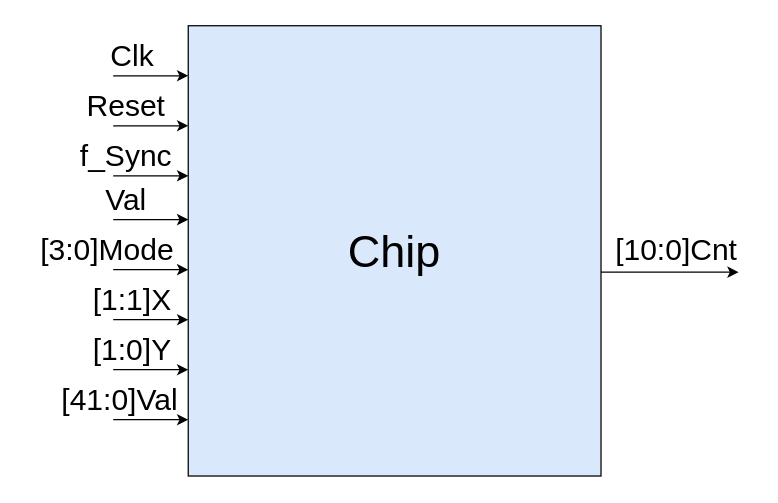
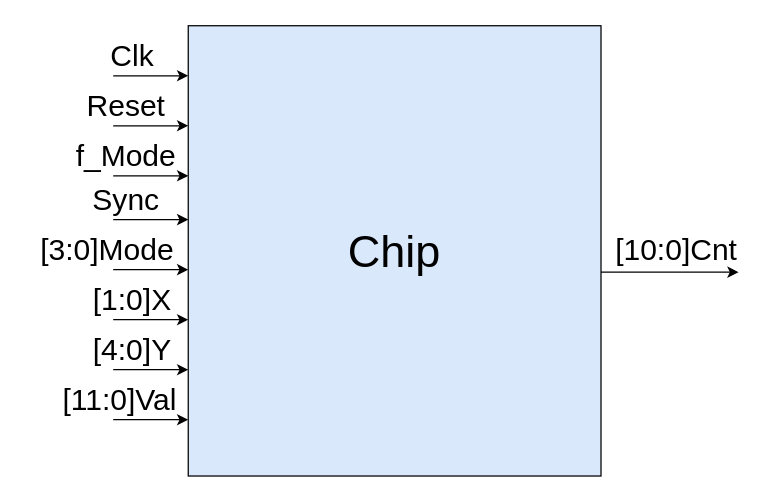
- <mxCell id="8" value="&lt;font style=&quot;font-size: 24px;&quot;&gt;f_Sync&lt;/font&gt;" style="text;html=1;align=center;verticalAlign=middle;resizable=0;points=[];autosize=1;strokeColor=none;fillColor=none;" vertex="1" parent="1"><mxGeometry x="50" y="105" width="100" height="40" as="geometry" /></mxCell>
+ <mxCell id="8" value="&lt;font style=&quot;font-size: 24px;&quot;&gt;f_Mode&lt;/font&gt;" style="text;html=1;align=center;verticalAlign=middle;resizable=0;points=[];autosize=1;strokeColor=none;fillColor=none;" vertex="1" parent="1"><mxGeometry x="50" y="105" width="100" height="40" as="geometry" /></mxCell>
- <mxCell id="10" value="&lt;font style=&quot;font-size: 24px;&quot;&gt;Val&lt;/font&gt;" style="text;html=1;align=center;verticalAlign=middle;resizable=0;points=[];autosize=1;strokeColor=none;fillColor=none;" vertex="1" parent="1"><mxGeometry x="60" y="140" width="80" height="40" as="geometry" /></mxCell>
+ <mxCell id="10" value="&lt;font style=&quot;font-size: 24px;&quot;&gt;Sync&lt;/font&gt;" style="text;html=1;align=center;verticalAlign=middle;resizable=0;points=[];autosize=1;strokeColor=none;fillColor=none;" vertex="1" parent="1"><mxGeometry x="60" y="140" width="80" height="40" as="geometry" /></mxCell>
- <mxCell id="14" value="&lt;font style=&quot;font-size: 24px;&quot;&gt;[1:1]X&lt;/font&gt;" style="text;html=1;align=center;verticalAlign=middle;resizable=0;points=[];autosize=1;strokeColor=none;fillColor=none;" vertex="1" parent="1"><mxGeometry x="60" y="220" width="90" height="40" as="geometry" /></mxCell>
+ <mxCell id="14" value="&lt;font style=&quot;font-size: 24px;&quot;&gt;[1:0]X&lt;/font&gt;" style="text;html=1;align=center;verticalAlign=middle;resizable=0;points=[];autosize=1;strokeColor=none;fillColor=none;" vertex="1" parent="1"><mxGeometry x="60" y="220" width="90" height="40" as="geometry" /></mxCell>
- <mxCell id="16" value="&lt;font style=&quot;font-size: 24px;&quot;&gt;[1:0]Y&lt;/font&gt;" style="text;html=1;align=center;verticalAlign=middle;resizable=0;points=[];autosize=1;strokeColor=none;fillColor=none;" vertex="1" parent="1"><mxGeometry x="60" y="260" width="90" height="40" as="geometry" /></mxCell>
+ <mxCell id="16" value="&lt;font style=&quot;font-size: 24px;&quot;&gt;[4:0]Y&lt;/font&gt;" style="text;html=1;align=center;verticalAlign=middle;resizable=0;points=[];autosize=1;strokeColor=none;fillColor=none;" vertex="1" parent="1"><mxGeometry x="60" y="260" width="90" height="40" as="geometry" /></mxCell>
- <mxCell id="18" value="&lt;font style=&quot;font-size: 24px;&quot;&gt;[41:0]Val&lt;/font&gt;" style="text;html=1;align=center;verticalAlign=middle;resizable=0;points=[];autosize=1;strokeColor=none;fillColor=none;" vertex="1" parent="1"><mxGeometry x="40" y="300" width="110" height="40" as="geometry" /></mxCell>
+ <mxCell id="18" value="&lt;font style=&quot;font-size: 24px;&quot;&gt;[11:0]Val&lt;/font&gt;" style="text;html=1;align=center;verticalAlign=middle;resizable=0;points=[];autosize=1;strokeColor=none;fillColor=none;" vertex="1" parent="1"><mxGeometry x="40" y="300" width="110" height="40" as="geometry" /></mxCell>
